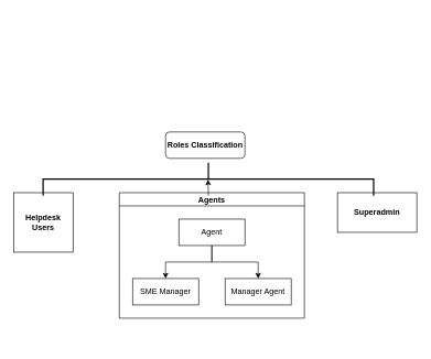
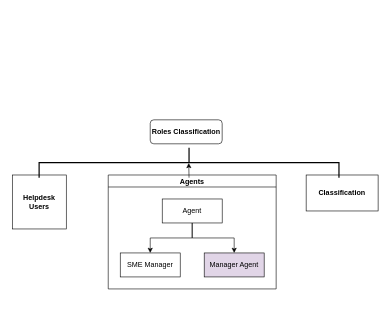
- <mxCell id="9" value="&lt;b&gt;Superadmin&lt;/b&gt;" style="rounded=0;whiteSpace=wrap;html=1;" vertex="1" parent="1"><mxGeometry x="510" y="291" width="120" height="60" as="geometry" /></mxCell>
+ <mxCell id="9" value="&lt;b&gt;Classification&lt;/b&gt;" style="rounded=0;whiteSpace=wrap;html=1;" vertex="1" parent="1"><mxGeometry x="510" y="291" width="120" height="60" as="geometry" /></mxCell>
- <mxCell id="6" value="Manager Agent" style="whiteSpace=wrap;html=1;" vertex="1" parent="2"><mxGeometry x="160" y="130" width="100" height="40" as="geometry" /></mxCell>
+ <mxCell id="6" value="Manager Agent" style="whiteSpace=wrap;html=1;fillColor=#e1d5e7;" vertex="1" parent="2"><mxGeometry x="160" y="130" width="100" height="40" as="geometry" /></mxCell>
